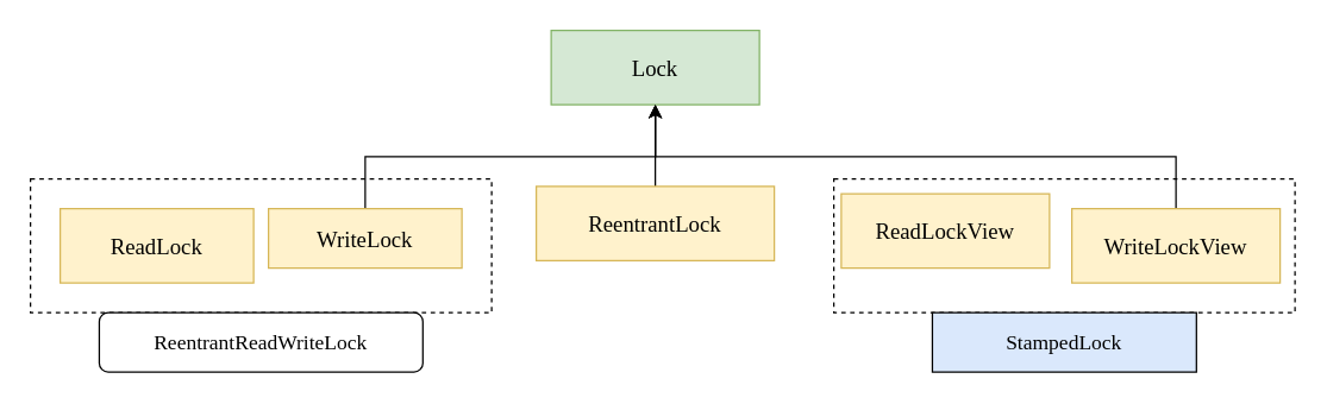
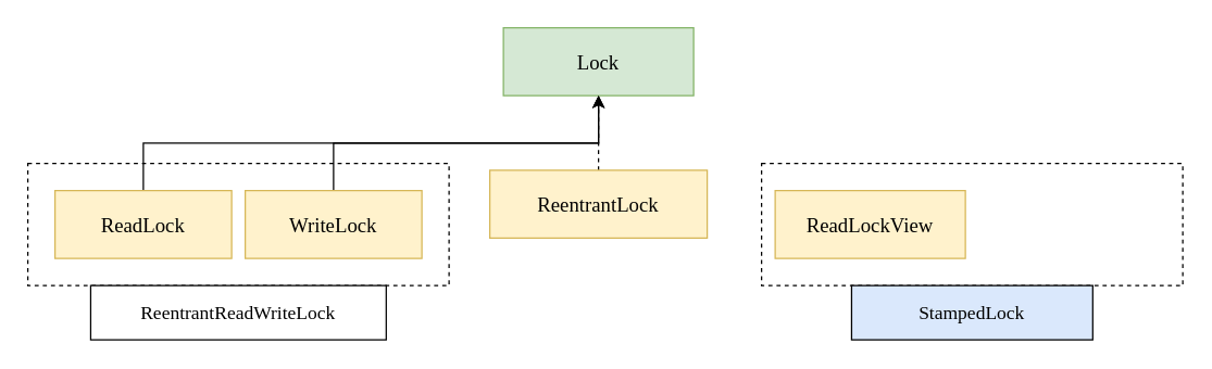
+ <mxCell id="6" style="edgeStyle=orthogonalEdgeStyle;rounded=0;orthogonalLoop=1;jettySize=auto;html=1;exitX=0.5;exitY=0;exitDx=0;exitDy=0;entryX=0.5;entryY=1;entryDx=0;entryDy=0;" edge="1" parent="1" source="7" target="3"><mxGeometry relative="1" as="geometry" /></mxCell>
- <mxCell id="11" style="edgeStyle=orthogonalEdgeStyle;rounded=0;orthogonalLoop=1;jettySize=auto;html=1;exitX=0.5;exitY=0;exitDx=0;exitDy=0;entryX=0.5;entryY=1;entryDx=0;entryDy=0;" edge="1" parent="1" source="12" target="3"><mxGeometry relative="1" as="geometry" /></mxCell>
- <mxCell id="4" style="edgeStyle=orthogonalEdgeStyle;rounded=0;orthogonalLoop=1;jettySize=auto;html=1;exitX=0.5;exitY=0;exitDx=0;exitDy=0;entryX=0.5;entryY=1;entryDx=0;entryDy=0;" edge="1" parent="1" source="5" target="3"><mxGeometry relative="1" as="geometry" /></mxCell>
+ <mxCell id="4" style="edgeStyle=orthogonalEdgeStyle;rounded=0;orthogonalLoop=1;jettySize=auto;html=1;exitX=0.5;exitY=0;exitDx=0;exitDy=0;entryX=0.5;entryY=1;entryDx=0;entryDy=0;dashed=1;" edge="1" parent="1" source="5" target="3"><mxGeometry relative="1" as="geometry" /></mxCell>
- <mxCell id="10" value="&lt;font face=&quot;menlo&quot;&gt;ReadLockView&lt;/font&gt;" style="rounded=0;whiteSpace=wrap;html=1;fillColor=#fff2cc;strokeColor=#d6b656;fontSize=15;" vertex="1" parent="1"><mxGeometry x="565" y="130" width="140" height="50" as="geometry" /></mxCell>
+ <mxCell id="10" value="&lt;font face=&quot;menlo&quot;&gt;ReadLockView&lt;/font&gt;" style="rounded=0;whiteSpace=wrap;html=1;fillColor=#fff2cc;strokeColor=#d6b656;fontSize=15;" vertex="1" parent="1"><mxGeometry x="570" y="140" width="140" height="50" as="geometry" /></mxCell>
- <mxCell id="9" value="&lt;font face=&quot;menlo&quot;&gt;WriteLock&lt;/font&gt;" style="rounded=0;whiteSpace=wrap;html=1;fillColor=#fff2cc;strokeColor=#d6b656;fontSize=15;" vertex="1" parent="1"><mxGeometry x="180" y="140" width="130" height="40" as="geometry" /></mxCell>
+ <mxCell id="9" value="&lt;font face=&quot;menlo&quot;&gt;WriteLock&lt;/font&gt;" style="rounded=0;whiteSpace=wrap;html=1;fillColor=#fff2cc;strokeColor=#d6b656;fontSize=15;" vertex="1" parent="1"><mxGeometry x="180" y="140" width="130" height="50" as="geometry" /></mxCell>
- <mxCell id="12" value="&lt;font face=&quot;menlo&quot;&gt;WriteLockView&lt;/font&gt;" style="rounded=0;whiteSpace=wrap;html=1;fillColor=#fff2cc;strokeColor=#d6b656;fontSize=15;" vertex="1" parent="1"><mxGeometry x="720" y="140" width="140" height="50" as="geometry" /></mxCell>
- <mxCell id="14" value="&lt;font face=&quot;menlo&quot; style=&quot;font-size: 14px&quot;&gt;ReentrantReadWriteLock&lt;/font&gt;" style="whiteSpace=wrap;html=1;fontSize=15;rounded=1;" vertex="1" parent="1"><mxGeometry x="66.25" y="210" width="217.5" height="40" as="geometry" /></mxCell>
+ <mxCell id="14" value="&lt;font face=&quot;menlo&quot; style=&quot;font-size: 14px&quot;&gt;ReentrantReadWriteLock&lt;/font&gt;" style="rounded=0;whiteSpace=wrap;html=1;fontSize=15;" vertex="1" parent="1"><mxGeometry x="66.25" y="210" width="217.5" height="40" as="geometry" /></mxCell>
